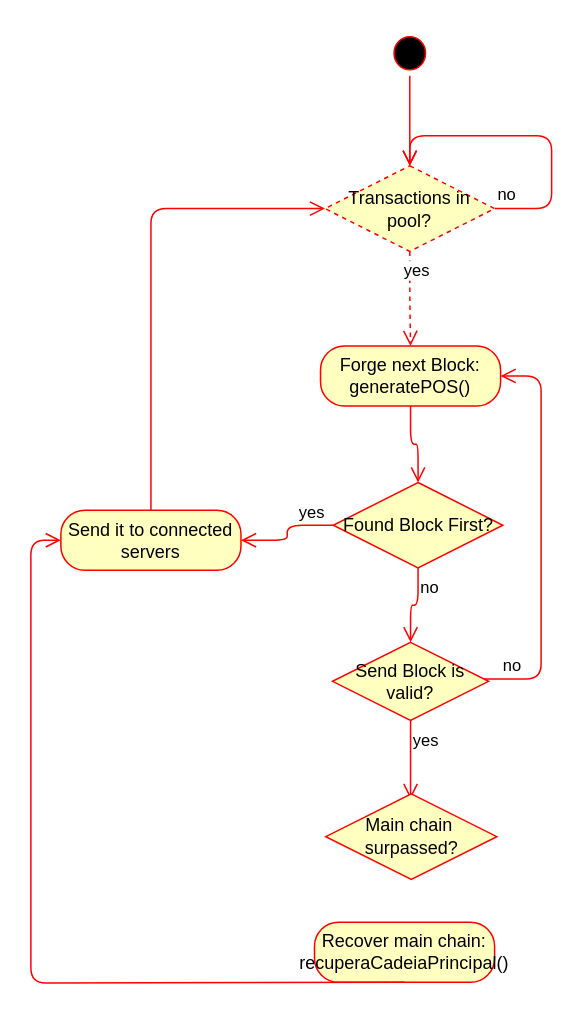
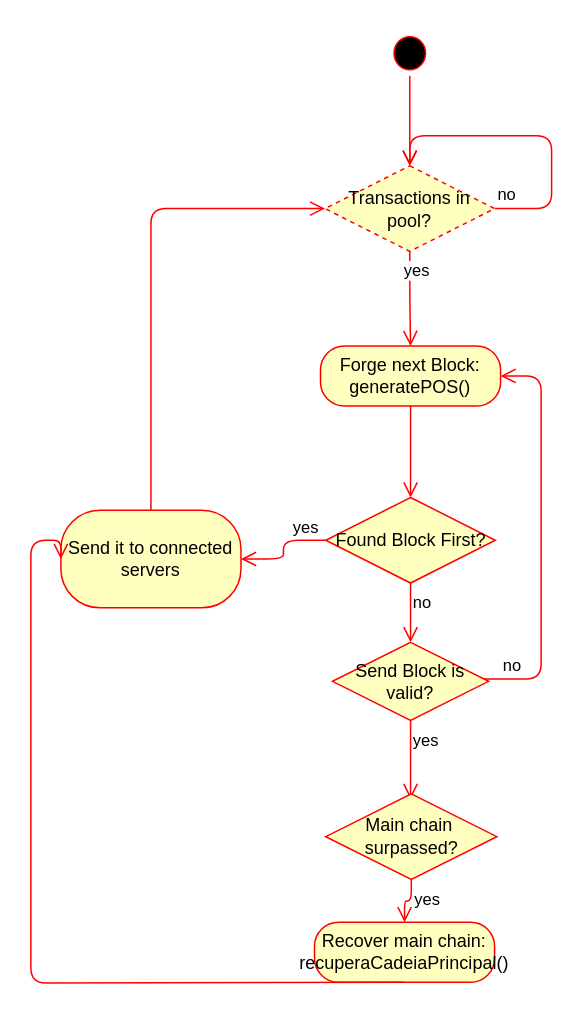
- <mxCell id="18" value="yes" parent="1" style="edgeStyle=orthogonalEdgeStyle;rounded=1;orthogonalLoop=1;jettySize=auto;html=1;endArrow=open;endFill=0;endSize=8;strokeColor=#FF0000;dashed=1;" source="19" edge="1" target="4"><mxGeometry as="geometry" y="19" x="0.02" relative="1"><mxPoint as="offset" y="-19" x="-15" /></mxGeometry></mxCell>
+ <mxCell id="18" value="yes" parent="1" style="edgeStyle=orthogonalEdgeStyle;rounded=1;orthogonalLoop=1;jettySize=auto;html=1;endArrow=open;endFill=0;endSize=8;strokeColor=#FF0000;" source="19" edge="1" target="4"><mxGeometry as="geometry" y="19" x="0.02" relative="1"><mxPoint as="offset" y="-19" x="-15" /></mxGeometry></mxCell>
- <mxCell id="8" value="Found Block First?" parent="1" vertex="1" style="rhombus;whiteSpace=wrap;html=1;fillColor=#ffffc0;strokeColor=#ff0000;"><mxGeometry x="221.5" y="321" as="geometry" height="57" width="113" /></mxCell>
+ <mxCell id="8" value="Found Block First?" parent="1" vertex="1" style="rhombus;whiteSpace=wrap;html=1;fillColor=#ffffc0;strokeColor=#ff0000;"><mxGeometry as="geometry" height="57" width="113" y="331" x="216.5" /></mxCell>
- <mxCell id="6" value="Send it to connected servers" parent="1" vertex="1" style="rounded=1;whiteSpace=wrap;html=1;arcSize=40;fontColor=#000000;fillColor=#ffffc0;strokeColor=#ff0000;"><mxGeometry as="geometry" height="40" width="120" y="339.5" x="40" /></mxCell>
+ <mxCell id="6" value="Send it to connected servers" parent="1" vertex="1" style="rounded=1;whiteSpace=wrap;html=1;arcSize=40;fontColor=#000000;fillColor=#ffffc0;strokeColor=#ff0000;"><mxGeometry x="40" y="339.5" as="geometry" height="65" width="120" /></mxCell>
+ <mxCell id="15" value="yes" parent="1" style="edgeStyle=orthogonalEdgeStyle;html=1;align=left;verticalAlign=top;endArrow=open;endSize=8;strokeColor=#ff0000;" source="14" edge="1" target="16"><mxGeometry as="geometry" x="-1" relative="1"><mxPoint as="targetPoint" y="633" x="273" /></mxGeometry></mxCell>
